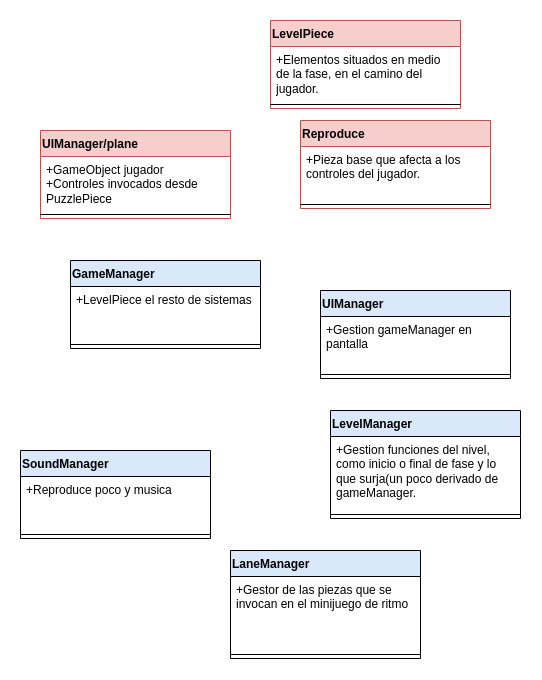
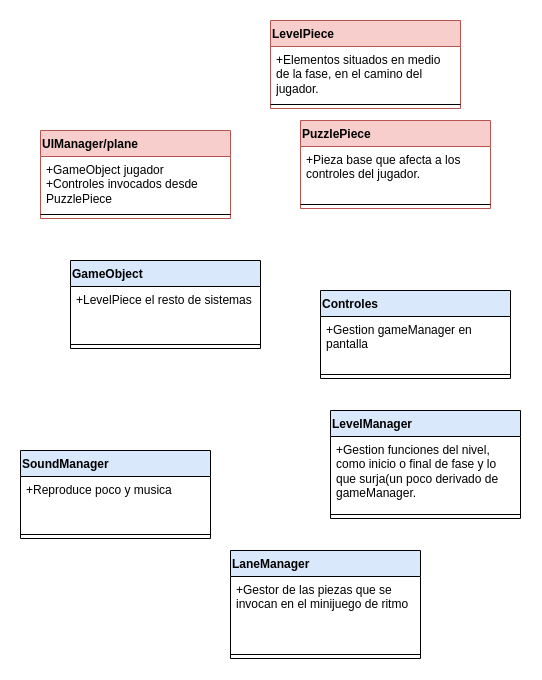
- <mxCell id="11" value="Reproduce" style="swimlane;fontStyle=1;align=left;verticalAlign=top;childLayout=stackLayout;horizontal=1;startSize=26;horizontalStack=0;resizeParent=1;resizeParentMax=0;resizeLast=0;collapsible=1;marginBottom=0;fillColor=#f8cecc;glass=0;rounded=0;swimlaneFillColor=#ffffff;strokeColor=#b85450;" vertex="1" parent="1"><mxGeometry x="300" y="120" width="190" height="88" as="geometry" /></mxCell>
+ <mxCell id="11" value="PuzzlePiece" style="swimlane;fontStyle=1;align=left;verticalAlign=top;childLayout=stackLayout;horizontal=1;startSize=26;horizontalStack=0;resizeParent=1;resizeParentMax=0;resizeLast=0;collapsible=1;marginBottom=0;fillColor=#f8cecc;glass=0;rounded=0;swimlaneFillColor=#ffffff;strokeColor=#b85450;" vertex="1" parent="1"><mxGeometry x="300" y="120" width="190" height="88" as="geometry" /></mxCell>
- <mxCell id="2" value="GameManager" style="swimlane;fontStyle=1;align=left;verticalAlign=top;childLayout=stackLayout;horizontal=1;startSize=26;horizontalStack=0;resizeParent=1;resizeParentMax=0;resizeLast=0;collapsible=1;marginBottom=0;fillColor=#dae8fc;glass=0;rounded=0;swimlaneFillColor=#ffffff;" vertex="1" parent="1"><mxGeometry x="70" y="260" width="190" height="88" as="geometry" /></mxCell>
+ <mxCell id="2" value="GameObject" style="swimlane;fontStyle=1;align=left;verticalAlign=top;childLayout=stackLayout;horizontal=1;startSize=26;horizontalStack=0;resizeParent=1;resizeParentMax=0;resizeLast=0;collapsible=1;marginBottom=0;fillColor=#dae8fc;glass=0;rounded=0;swimlaneFillColor=#ffffff;" vertex="1" parent="1"><mxGeometry x="70" y="260" width="190" height="88" as="geometry" /></mxCell>
- <mxCell id="14" value="UIManager" style="swimlane;fontStyle=1;align=left;verticalAlign=top;childLayout=stackLayout;horizontal=1;startSize=26;horizontalStack=0;resizeParent=1;resizeParentMax=0;resizeLast=0;collapsible=1;marginBottom=0;fillColor=#dae8fc;glass=0;rounded=0;swimlaneFillColor=#ffffff;" vertex="1" parent="1"><mxGeometry x="320" y="290" width="190" height="88" as="geometry" /></mxCell>
+ <mxCell id="14" value="Controles" style="swimlane;fontStyle=1;align=left;verticalAlign=top;childLayout=stackLayout;horizontal=1;startSize=26;horizontalStack=0;resizeParent=1;resizeParentMax=0;resizeLast=0;collapsible=1;marginBottom=0;fillColor=#dae8fc;glass=0;rounded=0;swimlaneFillColor=#ffffff;" vertex="1" parent="1"><mxGeometry x="320" y="290" width="190" height="88" as="geometry" /></mxCell>
